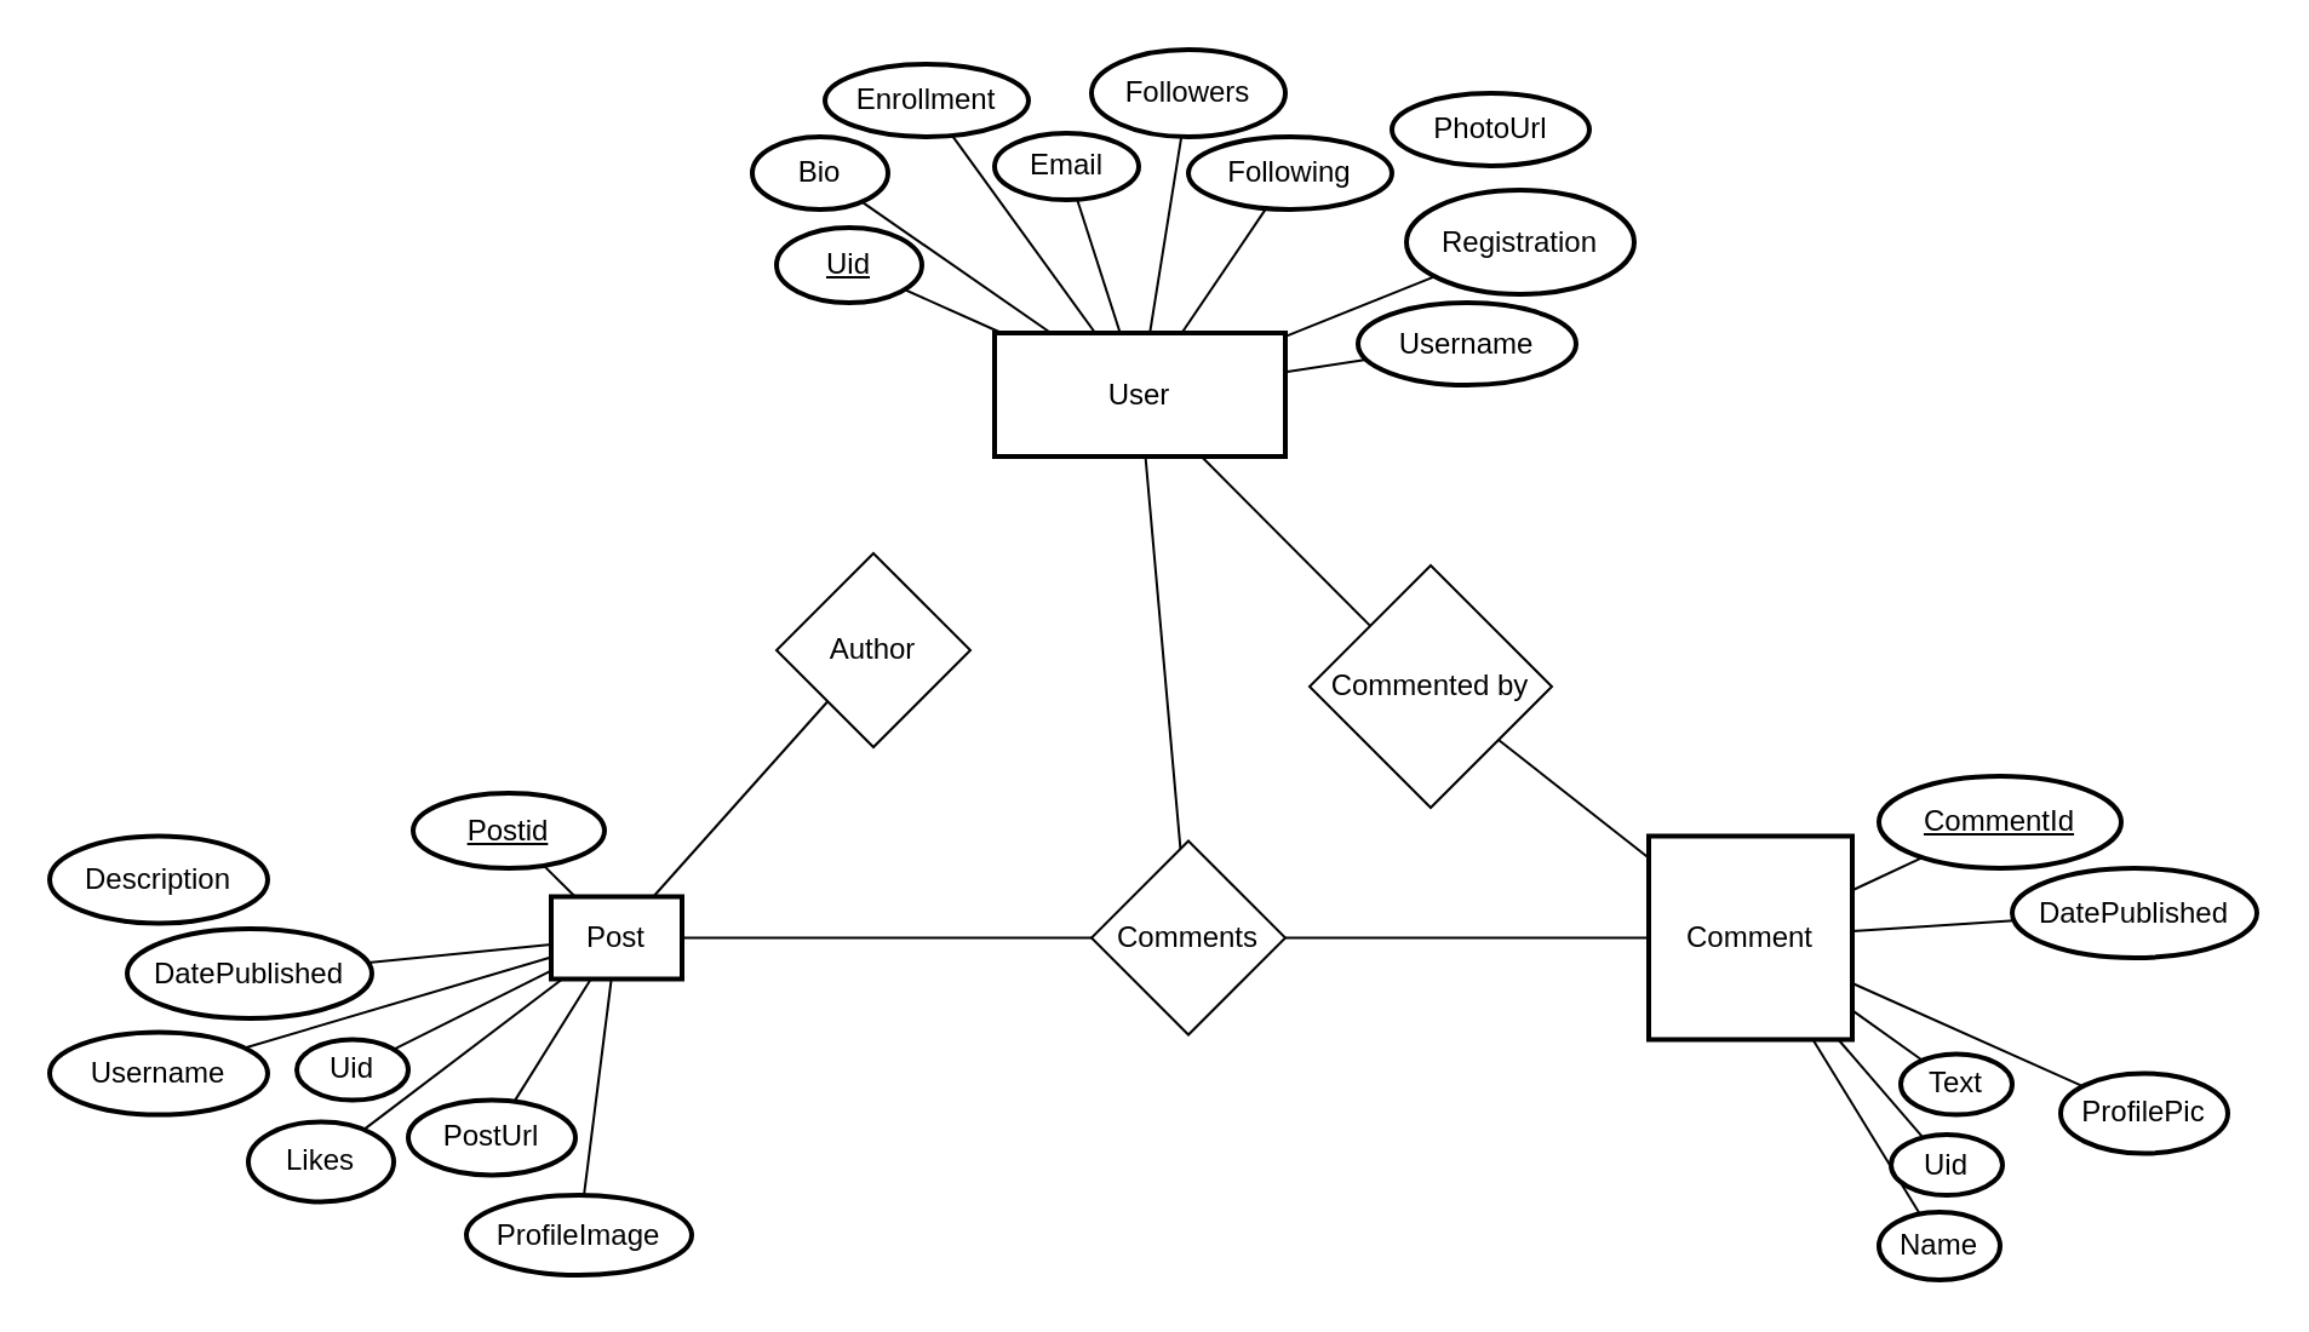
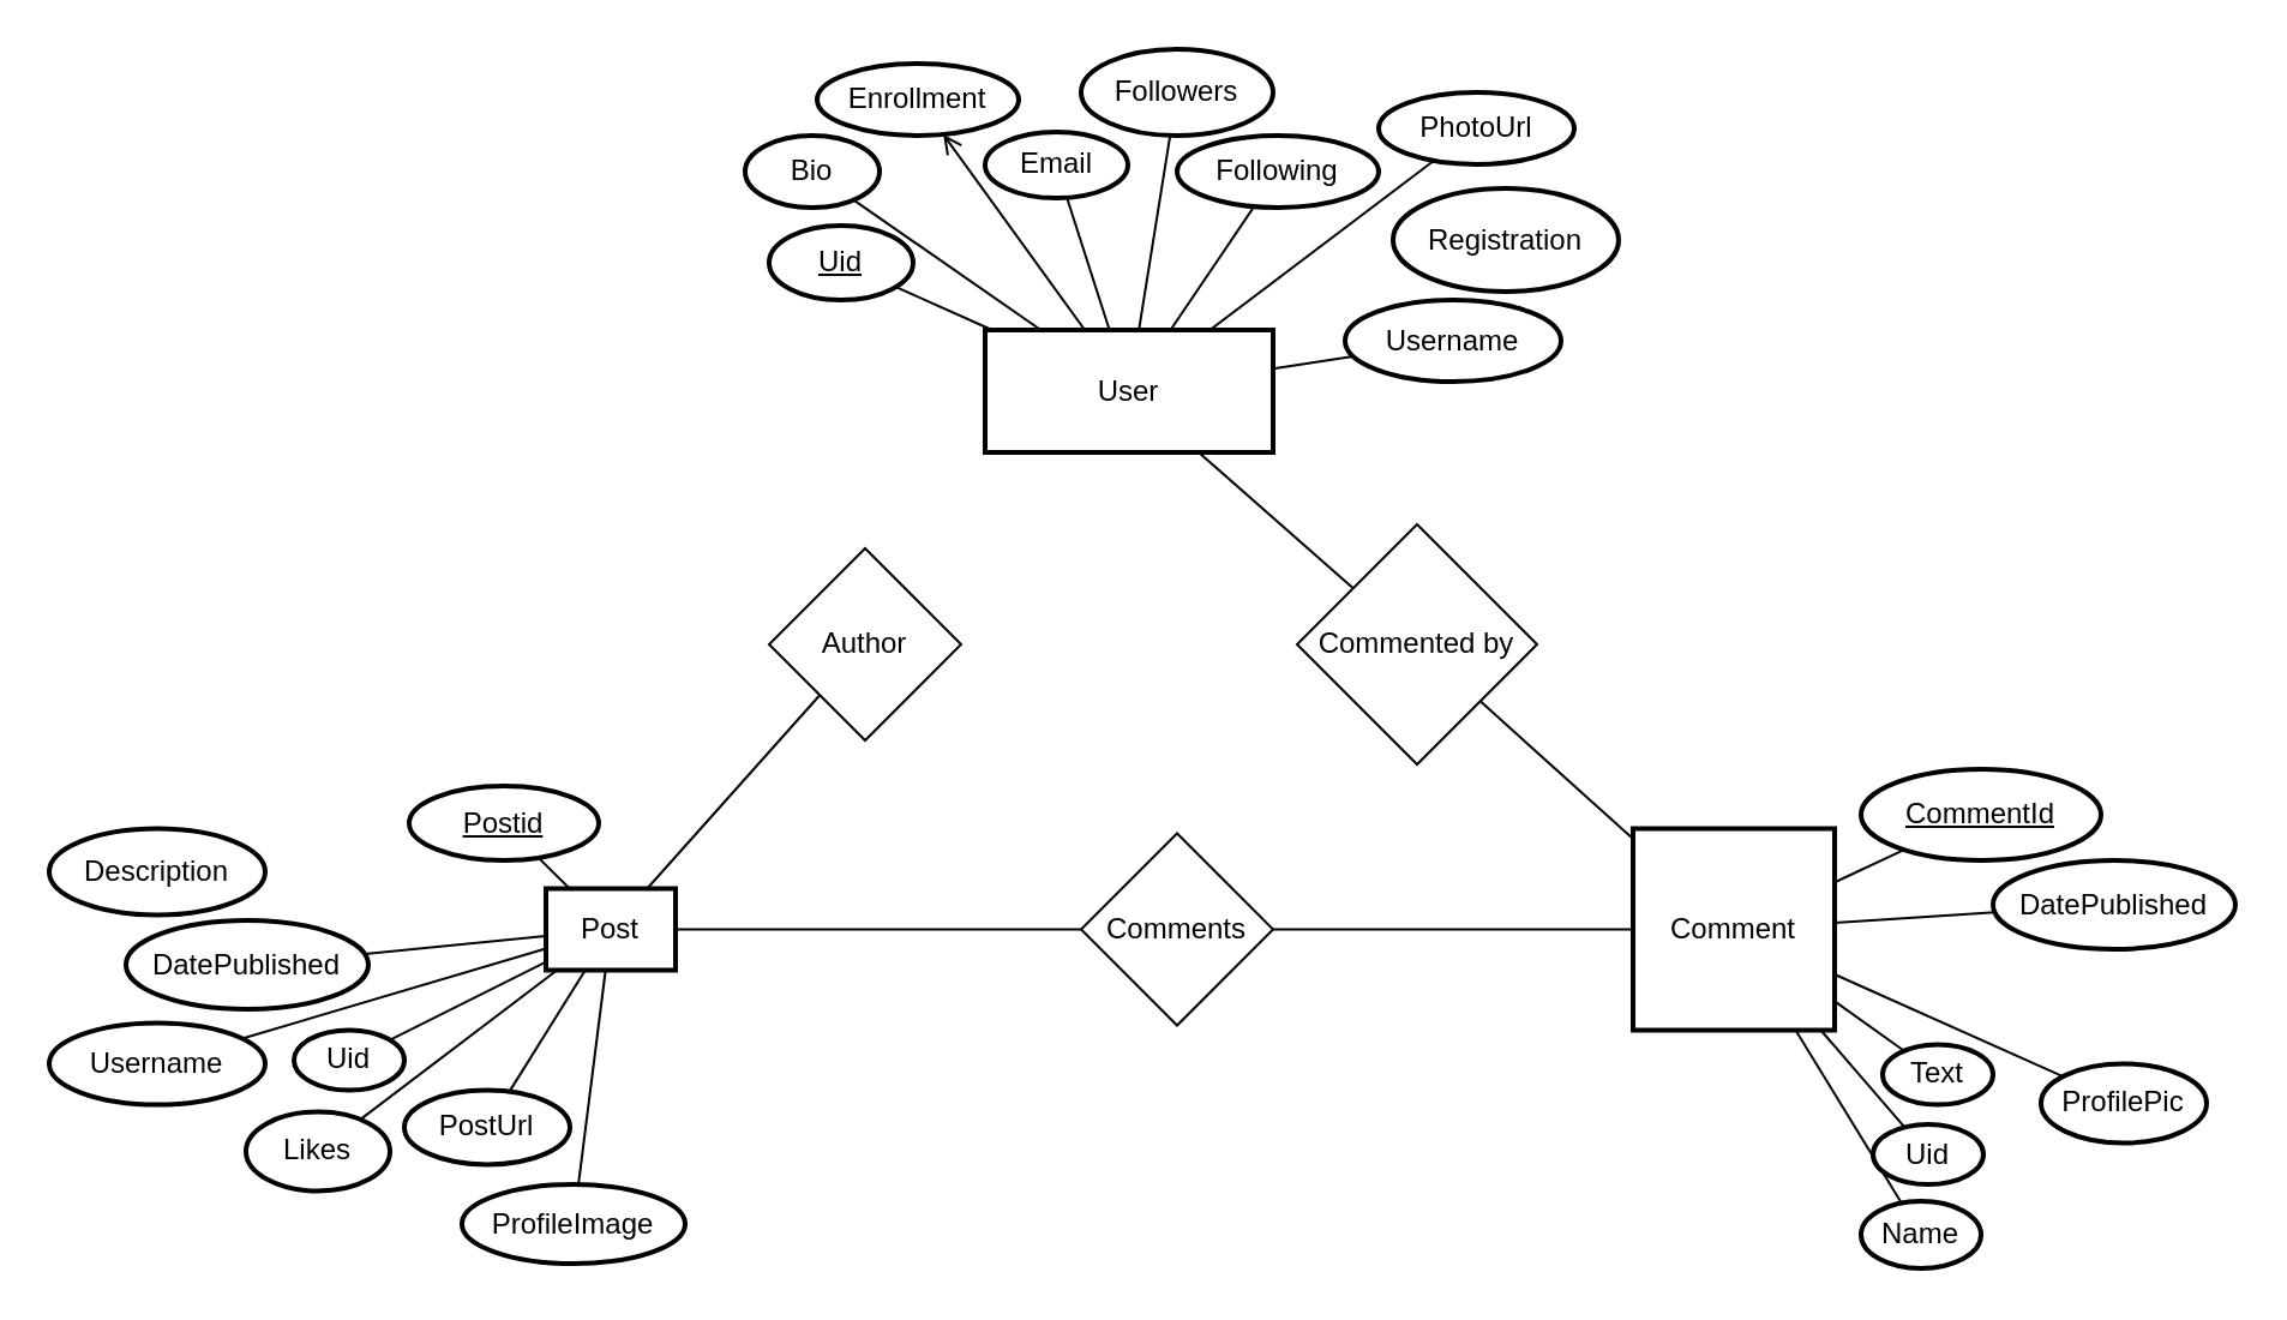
- <mxCell id="23" value="" style="endArrow=none;html=1;rounded=0;" edge="1" parent="1" source="2" target="5"><mxGeometry width="50" height="50" relative="1" as="geometry"><mxPoint x="519.039" y="102.926" as="sourcePoint" /><mxPoint x="596" y="150" as="targetPoint" /></mxGeometry></mxCell>
+ <mxCell id="23" value="" style="endArrow=open;html=1;rounded=0;" edge="1" parent="1" source="2" target="5"><mxGeometry width="50" height="50" relative="1" as="geometry"><mxPoint x="519.039" y="102.926" as="sourcePoint" /><mxPoint x="596" y="150" as="targetPoint" /></mxGeometry></mxCell>
- <mxCell id="27" value="" style="endArrow=none;html=1;rounded=0;" edge="1" parent="1" source="2" target="7"><mxGeometry width="50" height="50" relative="1" as="geometry"><mxPoint x="520.554" y="175.709" as="sourcePoint" /><mxPoint x="740" y="153" as="targetPoint" /></mxGeometry></mxCell>
- <mxCell id="29" value="" style="endArrow=none;html=1;rounded=0;" edge="1" parent="1" source="2" target="52"><mxGeometry width="50" height="50" relative="1" as="geometry"><mxPoint x="532.957" y="156.998" as="sourcePoint" /><mxPoint x="733" y="227" as="targetPoint" /></mxGeometry></mxCell>
+ <mxCell id="29" value="" style="endArrow=none;html=1;rounded=0;" edge="1" parent="1" source="2" target="30"><mxGeometry width="50" height="50" relative="1" as="geometry"><mxPoint x="532.957" y="156.998" as="sourcePoint" /><mxPoint x="733" y="227" as="targetPoint" /></mxGeometry></mxCell>
- <mxCell id="51" value="Commented by" style="rhombus;whiteSpace=wrap;html=1;" vertex="1" parent="1"><mxGeometry x="540" y="233" width="100" height="100" as="geometry" /></mxCell>
+ <mxCell id="51" value="Commented by" style="rhombus;whiteSpace=wrap;html=1;" vertex="1" parent="1"><mxGeometry x="540" y="218" width="100" height="100" as="geometry" /></mxCell>
